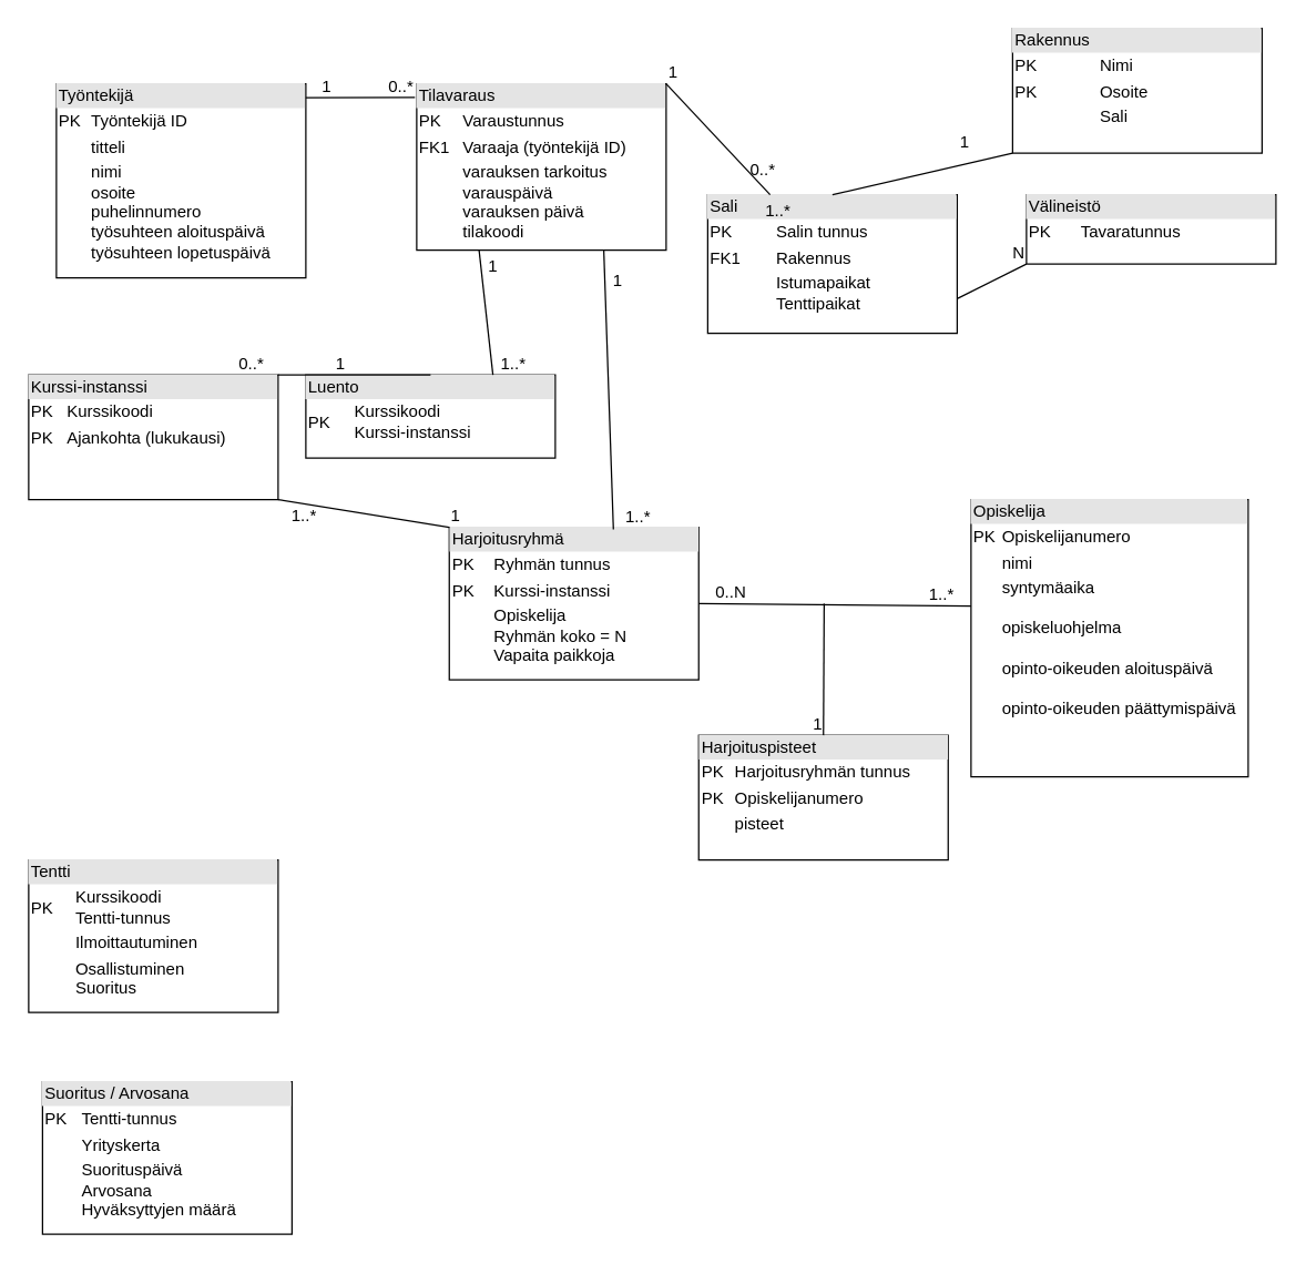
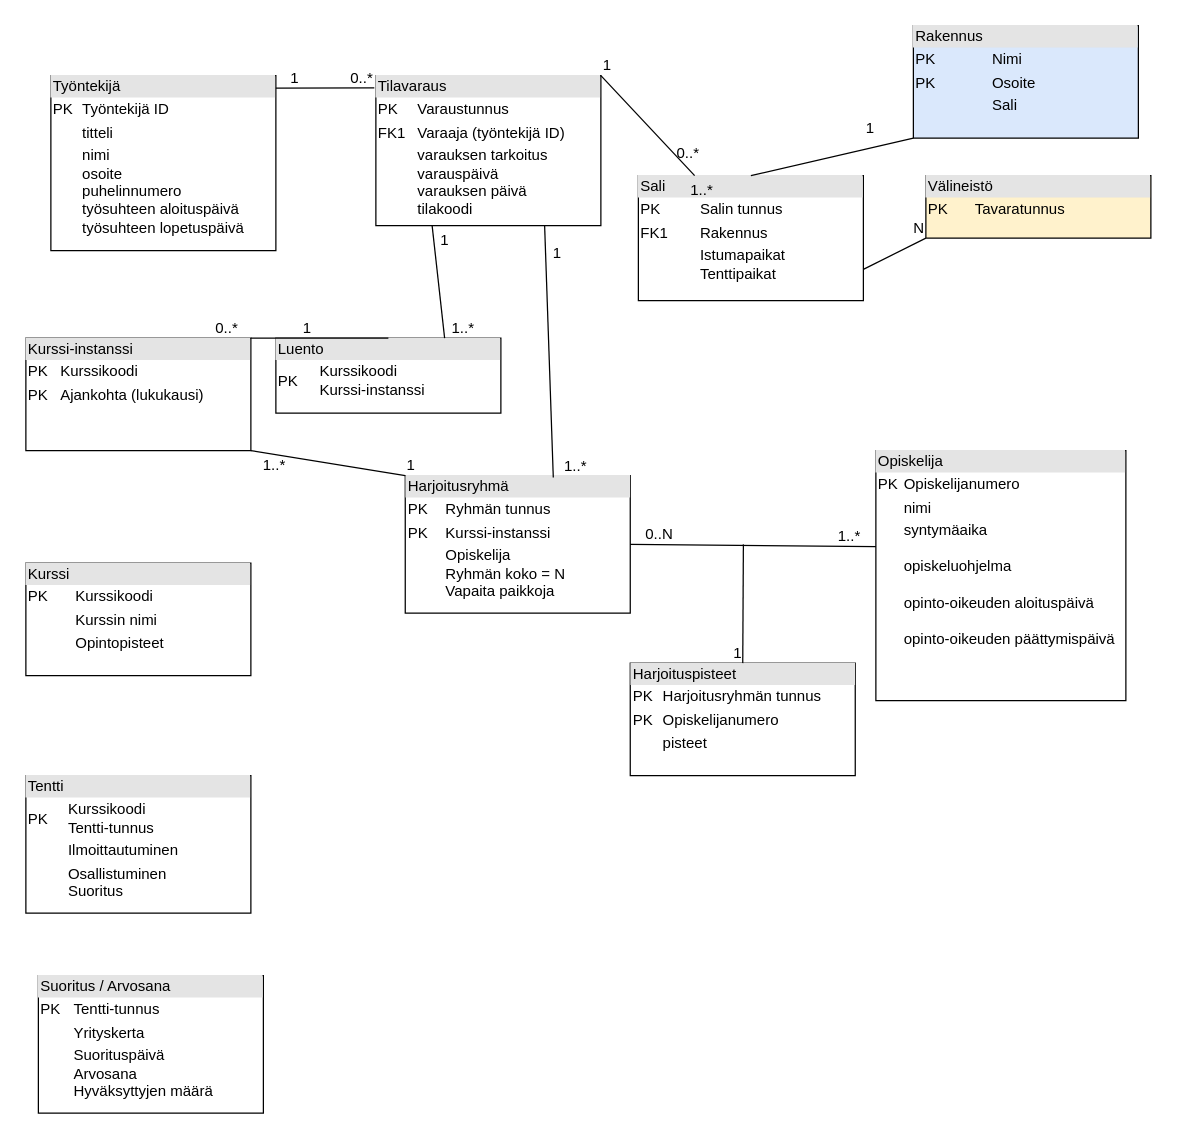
- <mxCell id="11" value="&lt;div style=&quot;box-sizing:border-box;width:100%;background:#e4e4e4;padding:2px;&quot;&gt;Rakennus&lt;/div&gt;&lt;table style=&quot;width:100%;font-size:1em;&quot; cellpadding=&quot;2&quot; cellspacing=&quot;0&quot;&gt;&lt;tbody&gt;&lt;tr&gt;&lt;td&gt;PK&lt;/td&gt;&lt;td&gt;Nimi&lt;/td&gt;&lt;/tr&gt;&lt;tr&gt;&lt;td&gt;PK&lt;/td&gt;&lt;td&gt;Osoite&lt;/td&gt;&lt;/tr&gt;&lt;tr&gt;&lt;td&gt;&lt;/td&gt;&lt;td&gt;Sali&lt;/td&gt;&lt;/tr&gt;&lt;/tbody&gt;&lt;/table&gt;" style="verticalAlign=top;align=left;overflow=fill;html=1;whiteSpace=wrap;" parent="1" vertex="1"><mxGeometry x="730" width="180" height="90" as="geometry" y="20" /></mxCell>
+ <mxCell id="11" value="&lt;div style=&quot;box-sizing:border-box;width:100%;background:#e4e4e4;padding:2px;&quot;&gt;Rakennus&lt;/div&gt;&lt;table style=&quot;width:100%;font-size:1em;&quot; cellpadding=&quot;2&quot; cellspacing=&quot;0&quot;&gt;&lt;tbody&gt;&lt;tr&gt;&lt;td&gt;PK&lt;/td&gt;&lt;td&gt;Nimi&lt;/td&gt;&lt;/tr&gt;&lt;tr&gt;&lt;td&gt;PK&lt;/td&gt;&lt;td&gt;Osoite&lt;/td&gt;&lt;/tr&gt;&lt;tr&gt;&lt;td&gt;&lt;/td&gt;&lt;td&gt;Sali&lt;/td&gt;&lt;/tr&gt;&lt;/tbody&gt;&lt;/table&gt;" style="verticalAlign=top;align=left;overflow=fill;html=1;whiteSpace=wrap;fillColor=#dae8fc;" parent="1" vertex="1"><mxGeometry x="730" width="180" height="90" as="geometry" y="20" /></mxCell>
- <mxCell id="15" value="&lt;div style=&quot;box-sizing:border-box;width:100%;background:#e4e4e4;padding:2px;&quot;&gt;Välineistö&lt;/div&gt;&lt;table style=&quot;width:100%;font-size:1em;&quot; cellpadding=&quot;2&quot; cellspacing=&quot;0&quot;&gt;&lt;tbody&gt;&lt;tr&gt;&lt;td&gt;PK&lt;/td&gt;&lt;td&gt;Tavaratunnus&lt;/td&gt;&lt;/tr&gt;&lt;tr&gt;&lt;td&gt;&lt;br&gt;&lt;/td&gt;&lt;td&gt;&lt;br&gt;&lt;/td&gt;&lt;/tr&gt;&lt;/tbody&gt;&lt;/table&gt;" style="verticalAlign=top;align=left;overflow=fill;html=1;whiteSpace=wrap;" parent="1" vertex="1"><mxGeometry x="740" y="140" width="180" height="50" as="geometry" /></mxCell>
+ <mxCell id="15" value="&lt;div style=&quot;box-sizing:border-box;width:100%;background:#e4e4e4;padding:2px;&quot;&gt;Välineistö&lt;/div&gt;&lt;table style=&quot;width:100%;font-size:1em;&quot; cellpadding=&quot;2&quot; cellspacing=&quot;0&quot;&gt;&lt;tbody&gt;&lt;tr&gt;&lt;td&gt;PK&lt;/td&gt;&lt;td&gt;Tavaratunnus&lt;/td&gt;&lt;/tr&gt;&lt;tr&gt;&lt;td&gt;&lt;br&gt;&lt;/td&gt;&lt;td&gt;&lt;br&gt;&lt;/td&gt;&lt;/tr&gt;&lt;/tbody&gt;&lt;/table&gt;" style="verticalAlign=top;align=left;overflow=fill;html=1;whiteSpace=wrap;fillColor=#fff2cc;" parent="1" vertex="1"><mxGeometry x="740" y="140" width="180" height="50" as="geometry" /></mxCell>
+ <mxCell id="38" value="&lt;div style=&quot;box-sizing:border-box;width:100%;background:#e4e4e4;padding:2px;&quot;&gt;Kurssi&lt;/div&gt;&lt;table style=&quot;width:100%;font-size:1em;&quot; cellpadding=&quot;2&quot; cellspacing=&quot;0&quot;&gt;&lt;tbody&gt;&lt;tr&gt;&lt;td&gt;PK&lt;/td&gt;&lt;td&gt;Kurssikoodi&lt;/td&gt;&lt;/tr&gt;&lt;tr&gt;&lt;td&gt;&lt;br&gt;&lt;/td&gt;&lt;td&gt;Kurssin nimi&lt;/td&gt;&lt;/tr&gt;&lt;tr&gt;&lt;td&gt;&lt;/td&gt;&lt;td&gt;Opintopisteet&lt;/td&gt;&lt;/tr&gt;&lt;/tbody&gt;&lt;/table&gt;" style="verticalAlign=top;align=left;overflow=fill;html=1;whiteSpace=wrap;" parent="1" vertex="1"><mxGeometry x="20" y="450" width="180" height="90" as="geometry" /></mxCell>
